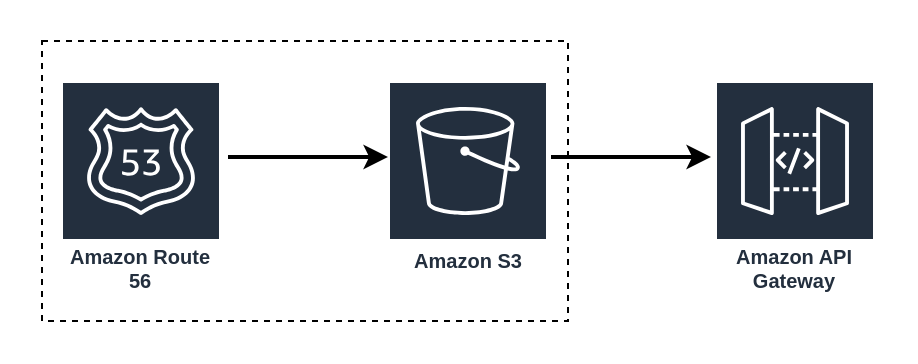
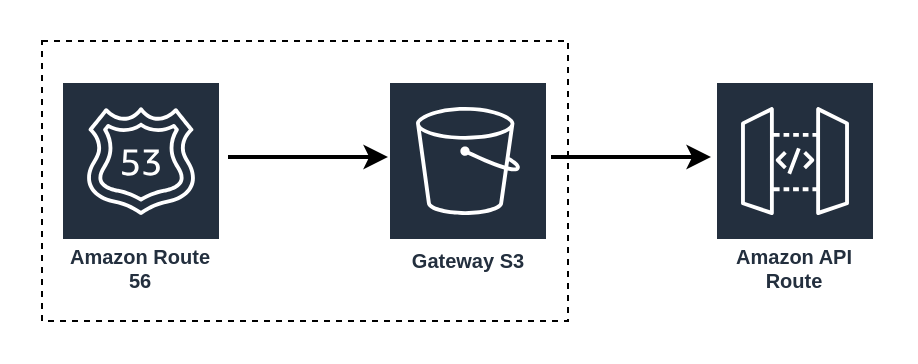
- <mxCell id="4" value="Amazon S3" style="outlineConnect=0;fontColor=#232F3E;gradientColor=none;strokeColor=#ffffff;fillColor=#232F3E;dashed=0;verticalLabelPosition=middle;verticalAlign=bottom;align=center;html=1;whiteSpace=wrap;fontSize=10;fontStyle=1;spacing=3;shape=mxgraph.aws4.productIcon;prIcon=mxgraph.aws4.s3;" vertex="1" parent="1"><mxGeometry x="193.5" y="40" width="80" height="100" as="geometry" /></mxCell>
+ <mxCell id="4" value="Gateway S3" style="outlineConnect=0;fontColor=#232F3E;gradientColor=none;strokeColor=#ffffff;fillColor=#232F3E;dashed=0;verticalLabelPosition=middle;verticalAlign=bottom;align=center;html=1;whiteSpace=wrap;fontSize=10;fontStyle=1;spacing=3;shape=mxgraph.aws4.productIcon;prIcon=mxgraph.aws4.s3;" vertex="1" parent="1"><mxGeometry x="193.5" y="40" width="80" height="100" as="geometry" /></mxCell>
- <mxCell id="7" value="Amazon API Gateway" style="outlineConnect=0;fontColor=#232F3E;gradientColor=none;strokeColor=#ffffff;fillColor=#232F3E;dashed=0;verticalLabelPosition=middle;verticalAlign=bottom;align=center;html=1;whiteSpace=wrap;fontSize=10;fontStyle=1;spacing=3;shape=mxgraph.aws4.productIcon;prIcon=mxgraph.aws4.api_gateway;" vertex="1" parent="1"><mxGeometry x="357" y="40" width="80" height="110" as="geometry" /></mxCell>
+ <mxCell id="7" value="Amazon API Route" style="outlineConnect=0;fontColor=#232F3E;gradientColor=none;strokeColor=#ffffff;fillColor=#232F3E;dashed=0;verticalLabelPosition=middle;verticalAlign=bottom;align=center;html=1;whiteSpace=wrap;fontSize=10;fontStyle=1;spacing=3;shape=mxgraph.aws4.productIcon;prIcon=mxgraph.aws4.api_gateway;" vertex="1" parent="1"><mxGeometry x="357" y="40" width="80" height="110" as="geometry" /></mxCell>
